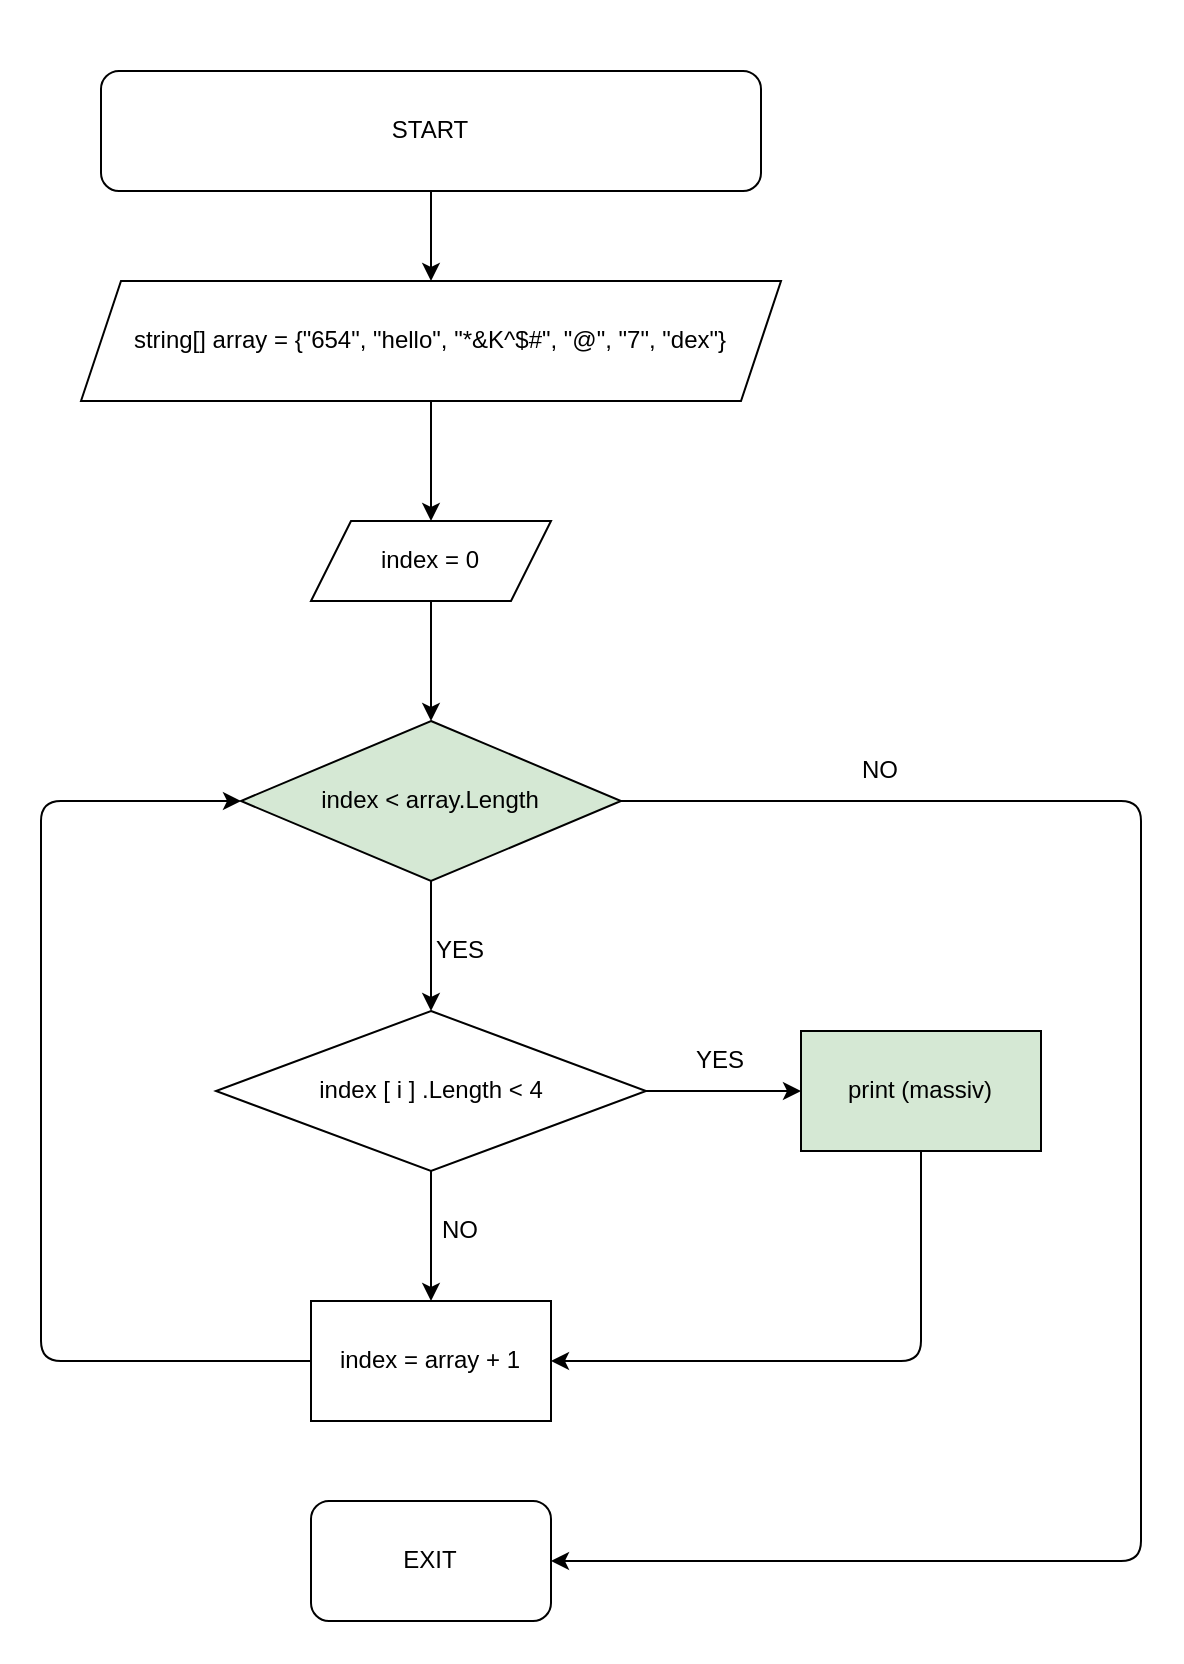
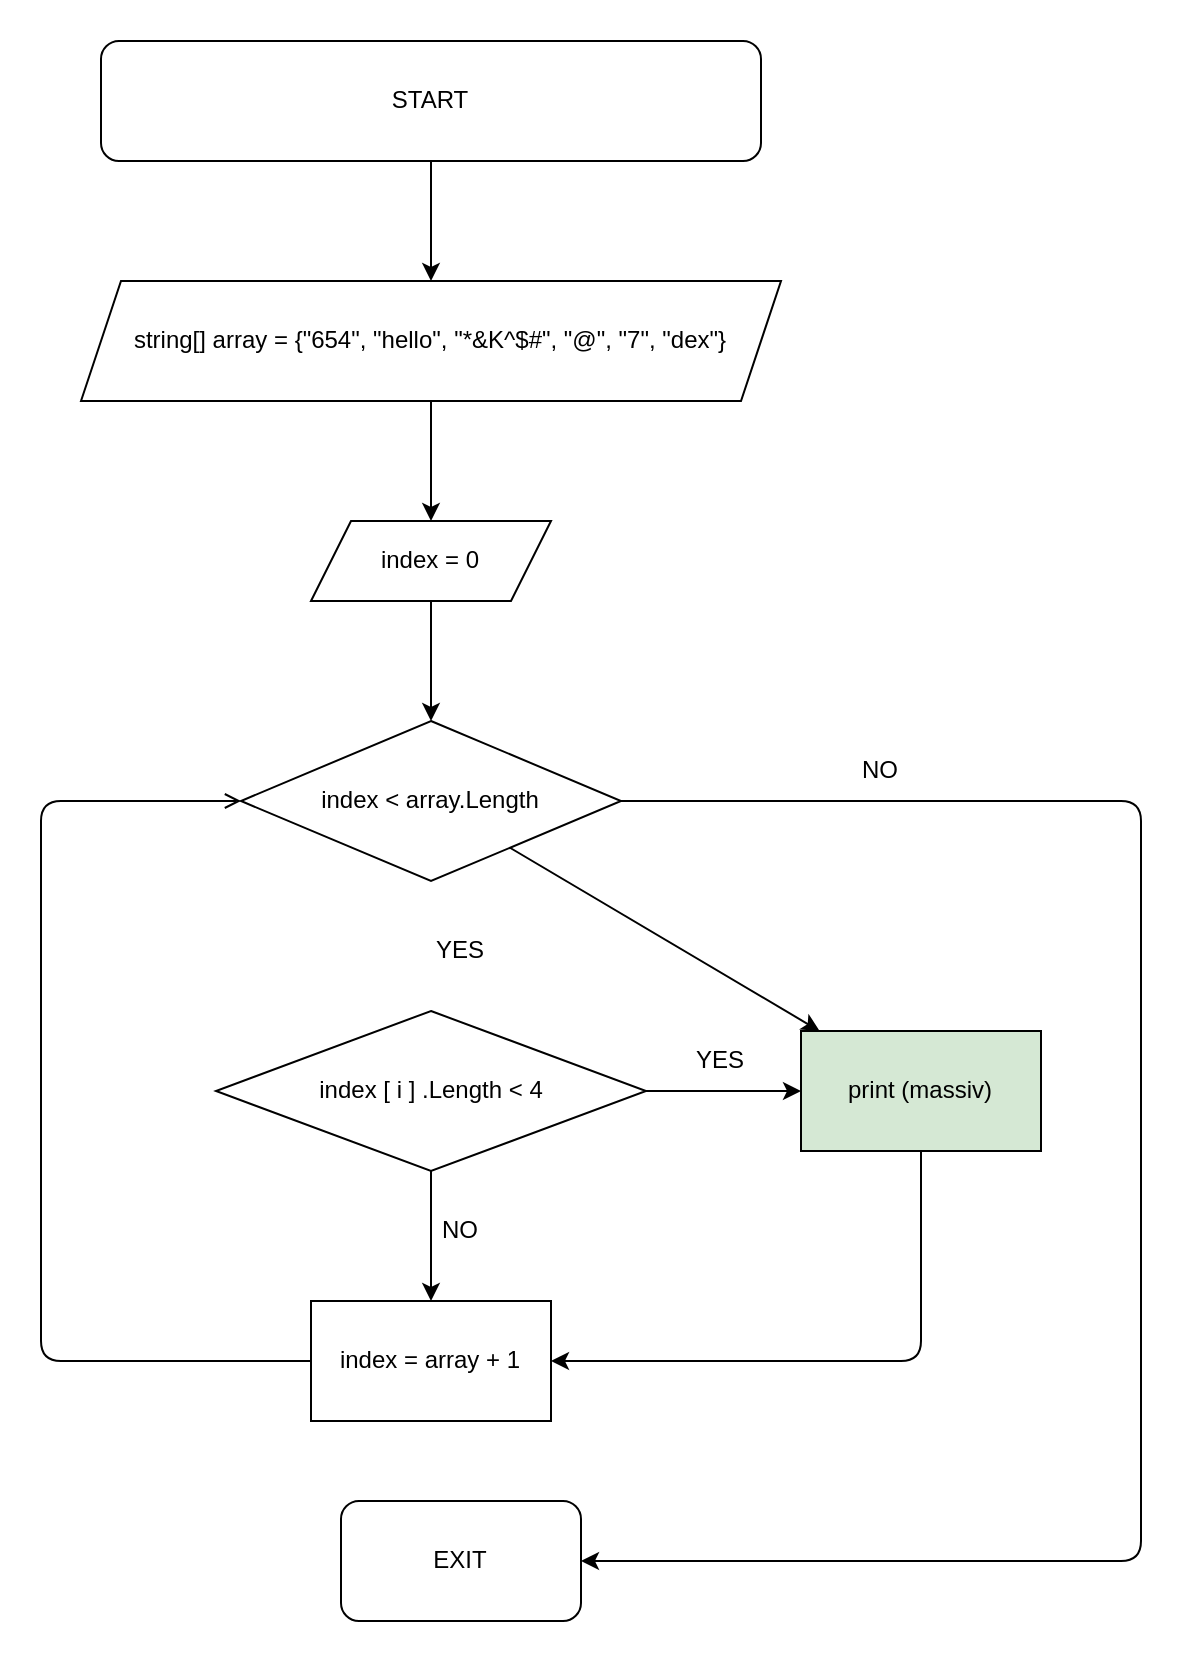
- <mxCell id="4" value="START" style="rounded=1;whiteSpace=wrap;html=1;" vertex="1" parent="1"><mxGeometry x="50" y="35" width="330" height="60" as="geometry" /></mxCell>
+ <mxCell id="4" value="START" style="rounded=1;whiteSpace=wrap;html=1;" vertex="1" parent="1"><mxGeometry x="50" y="20" width="330" height="60" as="geometry" /></mxCell>
- <mxCell id="17" value="" style="edgeStyle=none;html=1;entryX=0;entryY=0.5;entryDx=0;entryDy=0;" edge="1" parent="1" source="18" target="11"><mxGeometry relative="1" as="geometry"><mxPoint x="30" y="360" as="targetPoint" /><Array as="points"><mxPoint x="20" y="680" /><mxPoint x="20" y="400" /></Array></mxGeometry></mxCell>
+ <mxCell id="17" value="" style="edgeStyle=none;html=1;entryX=0;entryY=0.5;entryDx=0;entryDy=0;endArrow=open;" edge="1" parent="1" source="18" target="11"><mxGeometry relative="1" as="geometry"><mxPoint x="30" y="360" as="targetPoint" /><Array as="points"><mxPoint x="20" y="680" /><mxPoint x="20" y="400" /></Array></mxGeometry></mxCell>
- <mxCell id="11" value="index &amp;lt; array.Length" style="rhombus;whiteSpace=wrap;html=1;fillColor=#d5e8d4;" vertex="1" parent="1"><mxGeometry x="120" y="360" width="190" height="80" as="geometry" /></mxCell>
+ <mxCell id="11" value="index &amp;lt; array.Length" style="rhombus;whiteSpace=wrap;html=1;" vertex="1" parent="1"><mxGeometry x="120" y="360" width="190" height="80" as="geometry" /></mxCell>
- <mxCell id="9" value="" style="edgeStyle=none;html=1;" edge="1" parent="1" source="11" target="14"><mxGeometry relative="1" as="geometry" /></mxCell>
+ <mxCell id="9" value="" style="edgeStyle=none;html=1;" edge="1" parent="1" source="11" target="16"><mxGeometry relative="1" as="geometry" /></mxCell>
- <mxCell id="2" value="EXIT" style="rounded=1;whiteSpace=wrap;html=1;" vertex="1" parent="1"><mxGeometry x="155" y="750" width="120" height="60" as="geometry" /></mxCell>
+ <mxCell id="2" value="EXIT" style="rounded=1;whiteSpace=wrap;html=1;" vertex="1" parent="1"><mxGeometry x="170" y="750" width="120" height="60" as="geometry" /></mxCell>
